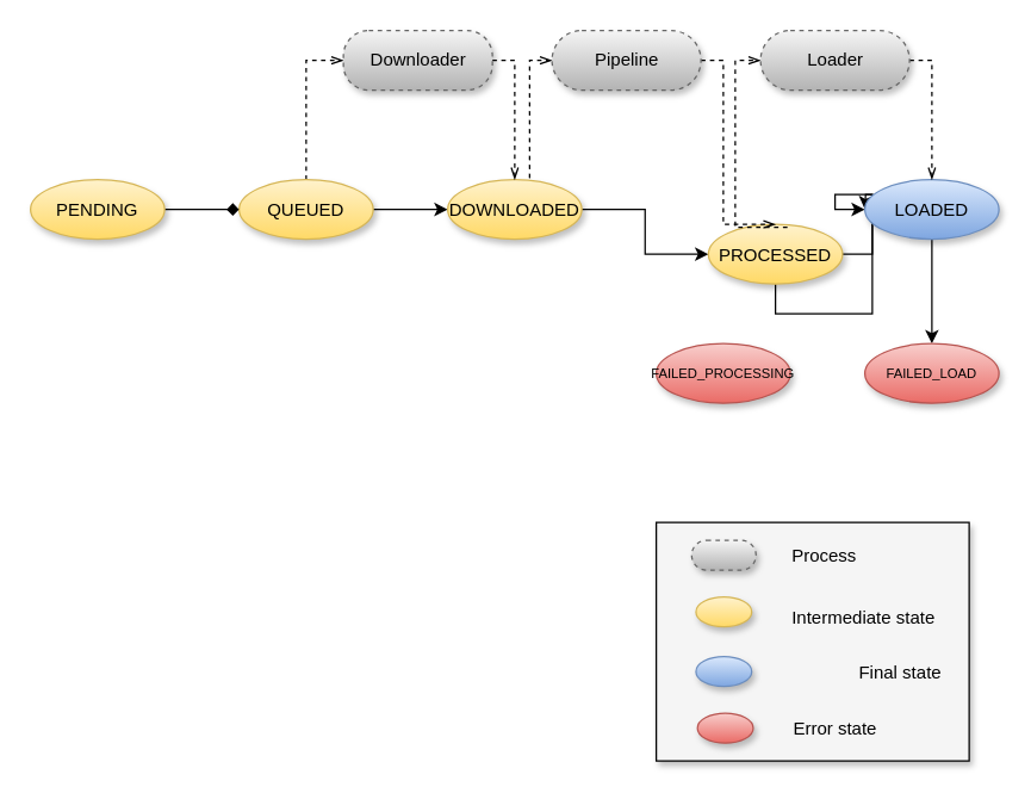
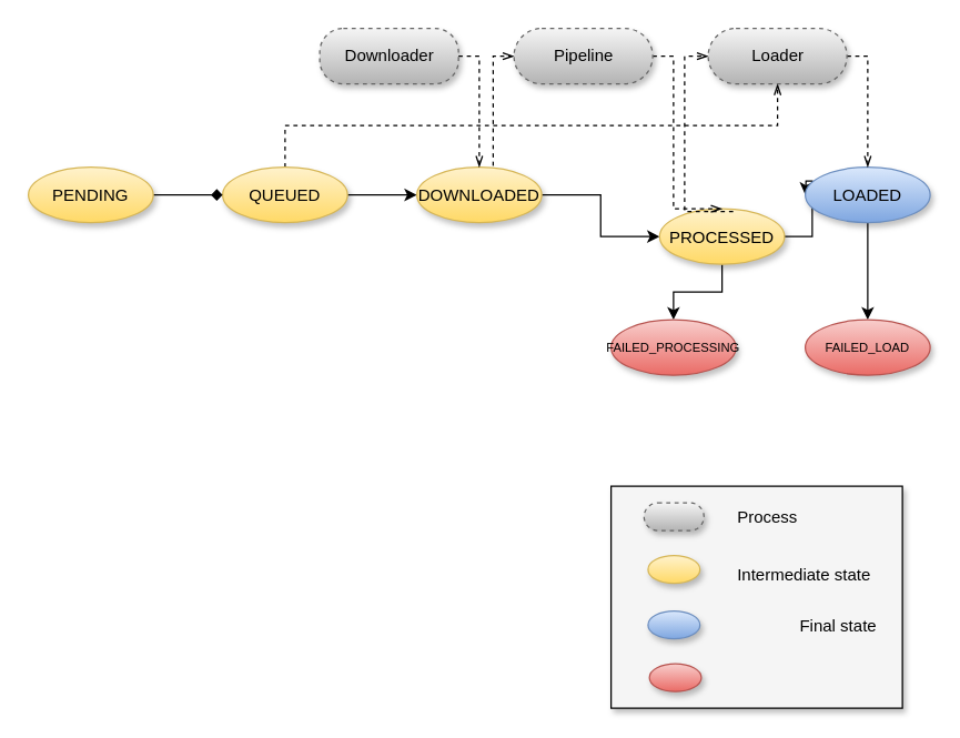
- <mxCell id="3" style="edgeStyle=orthogonalEdgeStyle;rounded=0;orthogonalLoop=1;jettySize=auto;html=1;exitX=0.5;exitY=0;exitDx=0;exitDy=0;entryX=0;entryY=0.5;entryDx=0;entryDy=0;dashed=1;endArrow=openThin;endFill=0;" parent="1" source="4" target="18" edge="1"><mxGeometry relative="1" as="geometry" /></mxCell>
+ <mxCell id="3" style="edgeStyle=orthogonalEdgeStyle;rounded=0;orthogonalLoop=1;jettySize=auto;html=1;exitX=0.5;exitY=0;exitDx=0;exitDy=0;dashed=1;endArrow=openThin;endFill=0;" parent="1" source="4" target="22" edge="1"><mxGeometry relative="1" as="geometry" /></mxCell>
- <mxCell id="11" style="edgeStyle=orthogonalEdgeStyle;rounded=0;orthogonalLoop=1;jettySize=auto;html=1;exitX=0.5;exitY=1;exitDx=0;exitDy=0;fontSize=9;" edge="1" parent="1" source="12" target="15"><mxGeometry relative="1" as="geometry" /></mxCell>
+ <mxCell id="11" style="edgeStyle=orthogonalEdgeStyle;rounded=0;orthogonalLoop=1;jettySize=auto;html=1;exitX=0.5;exitY=1;exitDx=0;exitDy=0;entryX=0.5;entryY=0;entryDx=0;entryDy=0;fontSize=9;" edge="1" parent="1" source="12" target="23"><mxGeometry relative="1" as="geometry" /></mxCell>
- <mxCell id="32" value="Error state" style="text;align=left;fontStyle=0;verticalAlign=middle;spacingLeft=3;spacingRight=3;strokeColor=none;rotatable=0;points=[[0,0.5],[1,0.5]];portConstraint=eastwest;shadow=1;dashed=1;" vertex="1" parent="1"><mxGeometry x="527.364" y="475" width="69.091" height="26" as="geometry" /></mxCell>
